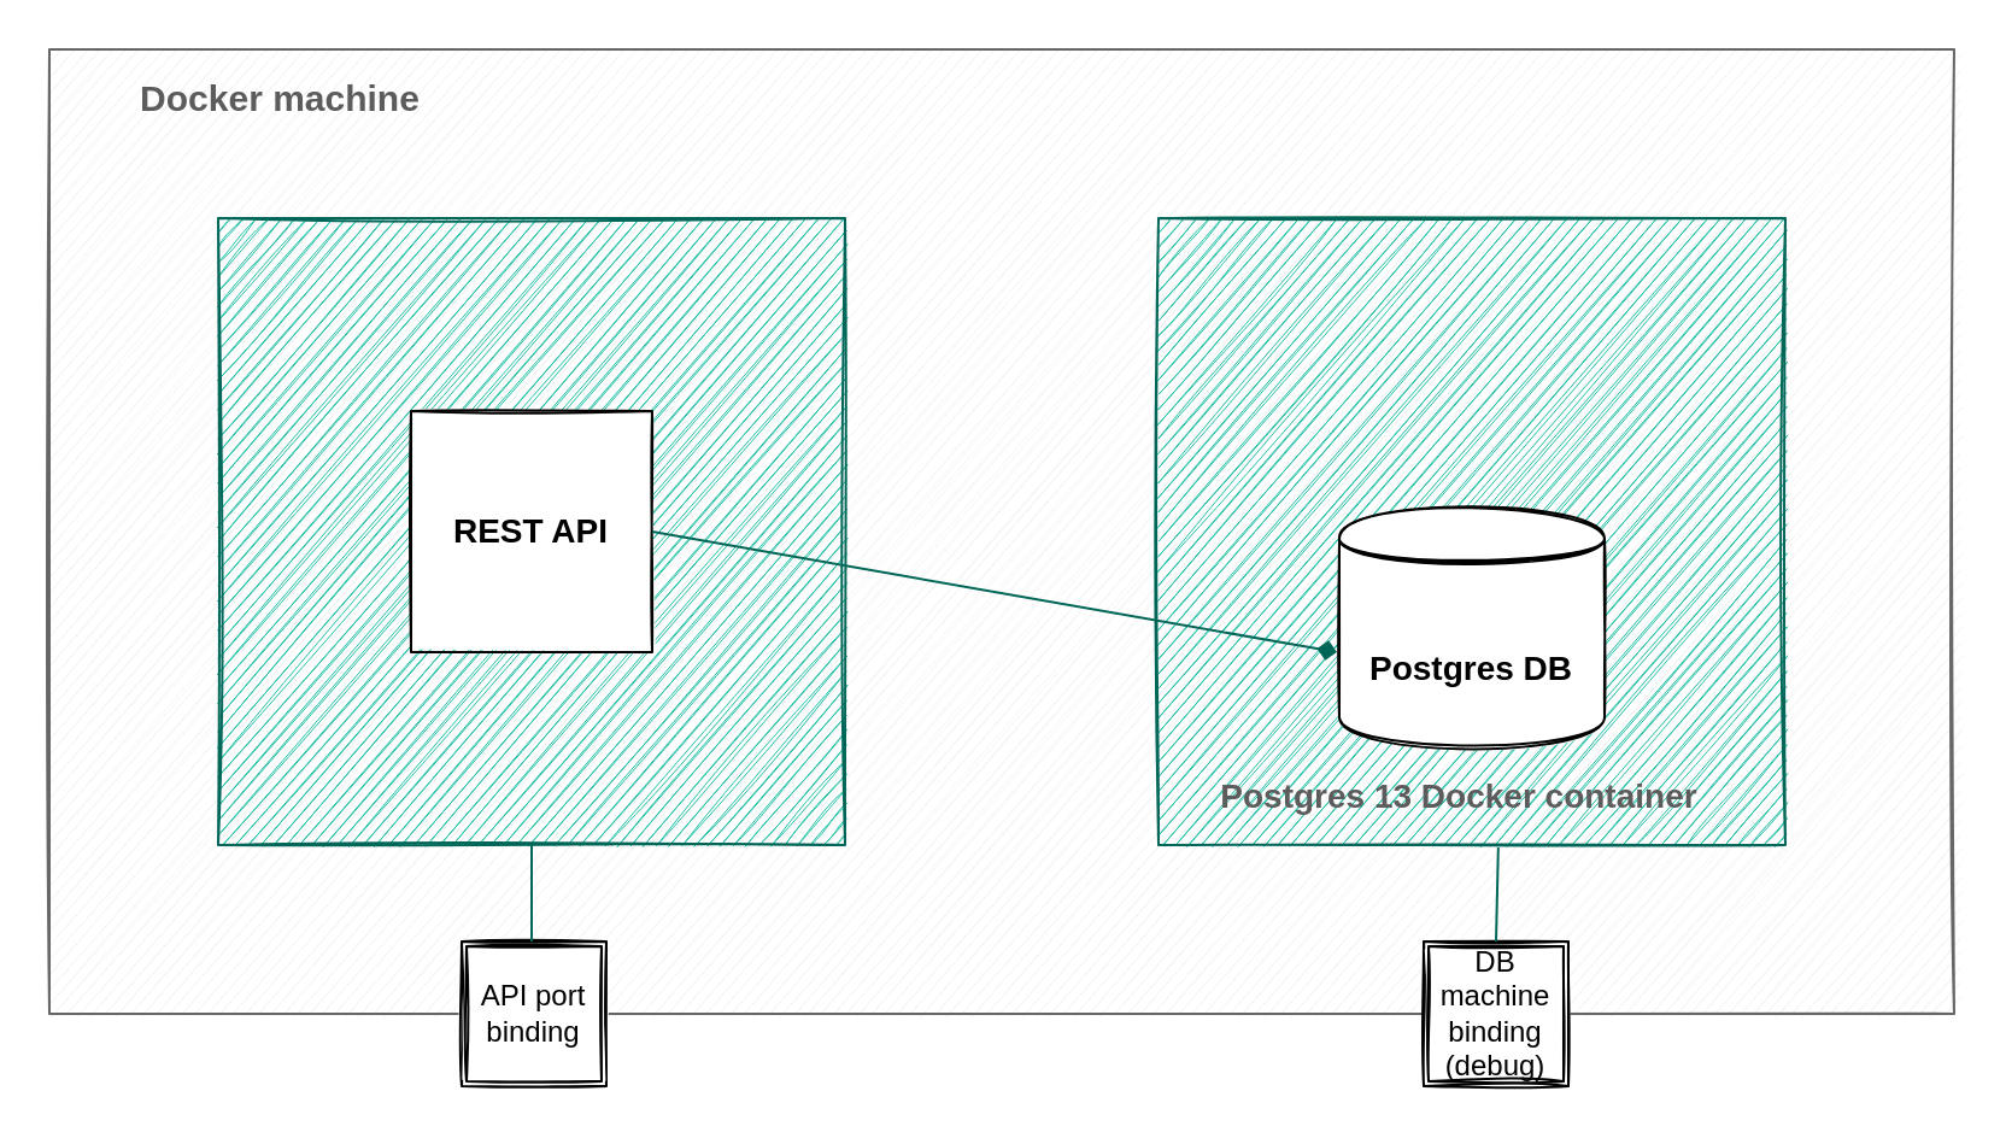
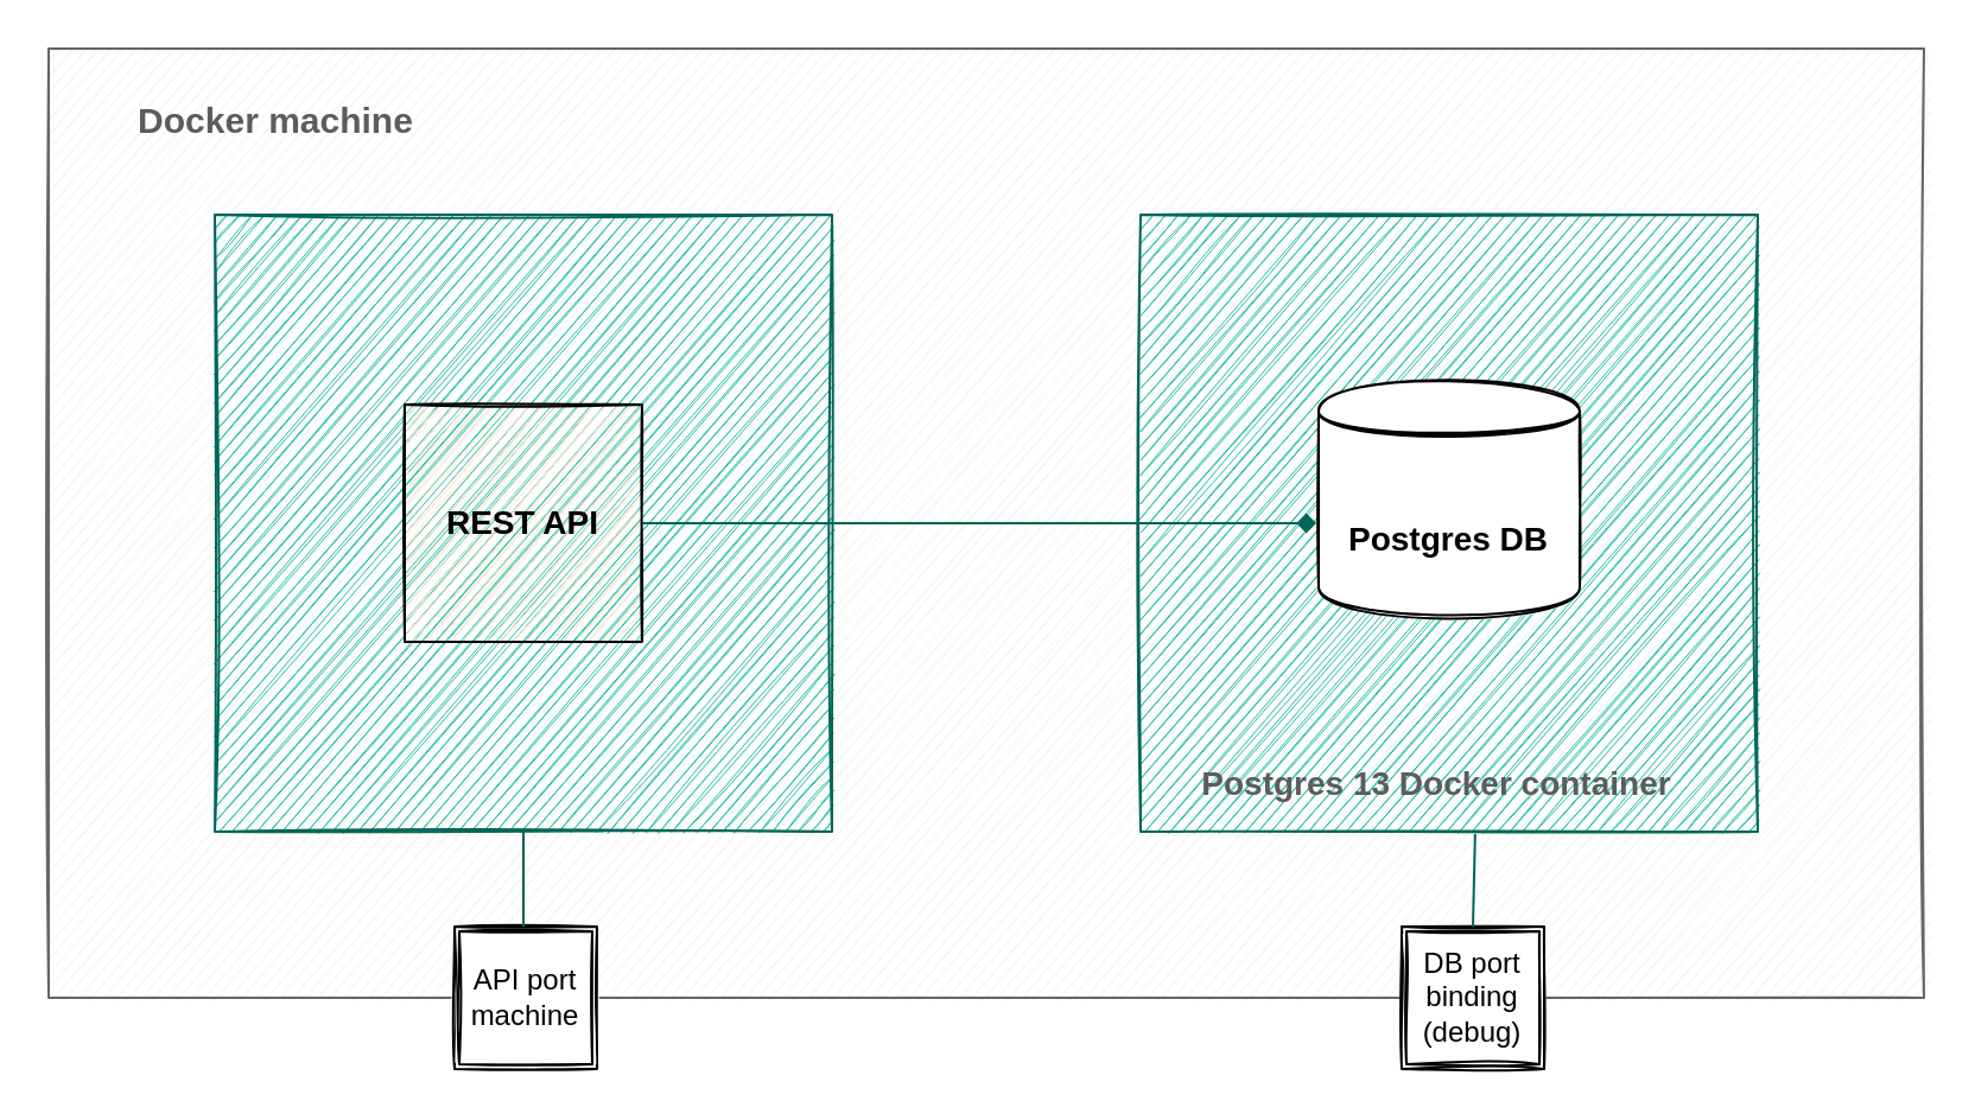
- <mxCell id="9" value="&lt;b&gt;&lt;font style=&quot;font-size: 15px&quot;&gt;Docker machine&lt;/font&gt;&lt;/b&gt;" style="text;html=1;strokeColor=none;fillColor=none;align=center;verticalAlign=middle;whiteSpace=wrap;rounded=0;sketch=1;fontColor=#5C5C5C;" vertex="1" parent="1"><mxGeometry x="41" y="30" width="150" height="20" as="geometry" /></mxCell>
+ <mxCell id="9" value="&lt;b&gt;&lt;font style=&quot;font-size: 15px&quot;&gt;Docker machine&lt;/font&gt;&lt;/b&gt;" style="text;html=1;strokeColor=none;fillColor=none;align=center;verticalAlign=middle;whiteSpace=wrap;rounded=0;sketch=1;fontColor=#5C5C5C;" vertex="1" parent="1"><mxGeometry x="41" y="40" width="150" height="20" as="geometry" /></mxCell>
- <mxCell id="4" value="&lt;b&gt;&lt;font style=&quot;font-size: 14px&quot;&gt;REST API&lt;/font&gt;&lt;/b&gt;" style="whiteSpace=wrap;html=1;aspect=fixed;rounded=0;sketch=1;" vertex="1" parent="1"><mxGeometry x="170" y="170" width="100" height="100" as="geometry" /></mxCell>
+ <mxCell id="4" value="&lt;b&gt;&lt;font style=&quot;font-size: 14px&quot;&gt;REST API&lt;/font&gt;&lt;/b&gt;" style="whiteSpace=wrap;html=1;aspect=fixed;rounded=0;sketch=1;fillColor=#ffe6cc;" vertex="1" parent="1"><mxGeometry x="170" y="170" width="100" height="100" as="geometry" /></mxCell>
- <mxCell id="7" value="&lt;b&gt;&lt;font style=&quot;font-size: 14px&quot;&gt;Postgres DB&lt;/font&gt;&lt;/b&gt;" style="shape=datastore;whiteSpace=wrap;html=1;rounded=0;sketch=1;" vertex="1" parent="1"><mxGeometry x="555" y="210" width="110" height="100" as="geometry" /></mxCell>
+ <mxCell id="7" value="&lt;b&gt;&lt;font style=&quot;font-size: 14px&quot;&gt;Postgres DB&lt;/font&gt;&lt;/b&gt;" style="shape=datastore;whiteSpace=wrap;html=1;rounded=0;sketch=1;" vertex="1" parent="1"><mxGeometry x="555" y="160" width="110" height="100" as="geometry" /></mxCell>
- <mxCell id="10" value="API port binding" style="shape=ext;double=1;whiteSpace=wrap;html=1;aspect=fixed;rounded=0;sketch=1;" vertex="1" parent="1"><mxGeometry x="191" y="390" width="60" height="60" as="geometry" /></mxCell>
+ <mxCell id="10" value="API port machine" style="shape=ext;double=1;whiteSpace=wrap;html=1;aspect=fixed;rounded=0;sketch=1;" vertex="1" parent="1"><mxGeometry x="191" y="390" width="60" height="60" as="geometry" /></mxCell>
- <mxCell id="12" value="&lt;div&gt;DB machine binding&lt;/div&gt;&lt;div&gt;(debug)&lt;br&gt;&lt;/div&gt;" style="shape=ext;double=1;whiteSpace=wrap;html=1;aspect=fixed;rounded=0;sketch=1;" vertex="1" parent="1"><mxGeometry x="590" y="390" width="60" height="60" as="geometry" /></mxCell>
+ <mxCell id="12" value="&lt;div&gt;DB port binding&lt;/div&gt;&lt;div&gt;(debug)&lt;br&gt;&lt;/div&gt;" style="shape=ext;double=1;whiteSpace=wrap;html=1;aspect=fixed;rounded=0;sketch=1;" vertex="1" parent="1"><mxGeometry x="590" y="390" width="60" height="60" as="geometry" /></mxCell>
